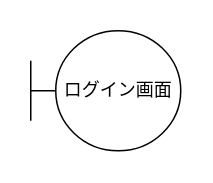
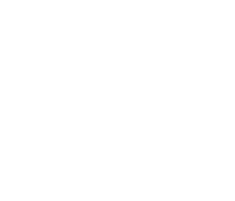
- <mxCell id="2" value="ログイン画面" style="shape=umlBoundary;whiteSpace=wrap;html=1;" vertex="1" parent="1"><mxGeometry x="20" y="20" width="100" height="80" as="geometry" /></mxCell>
